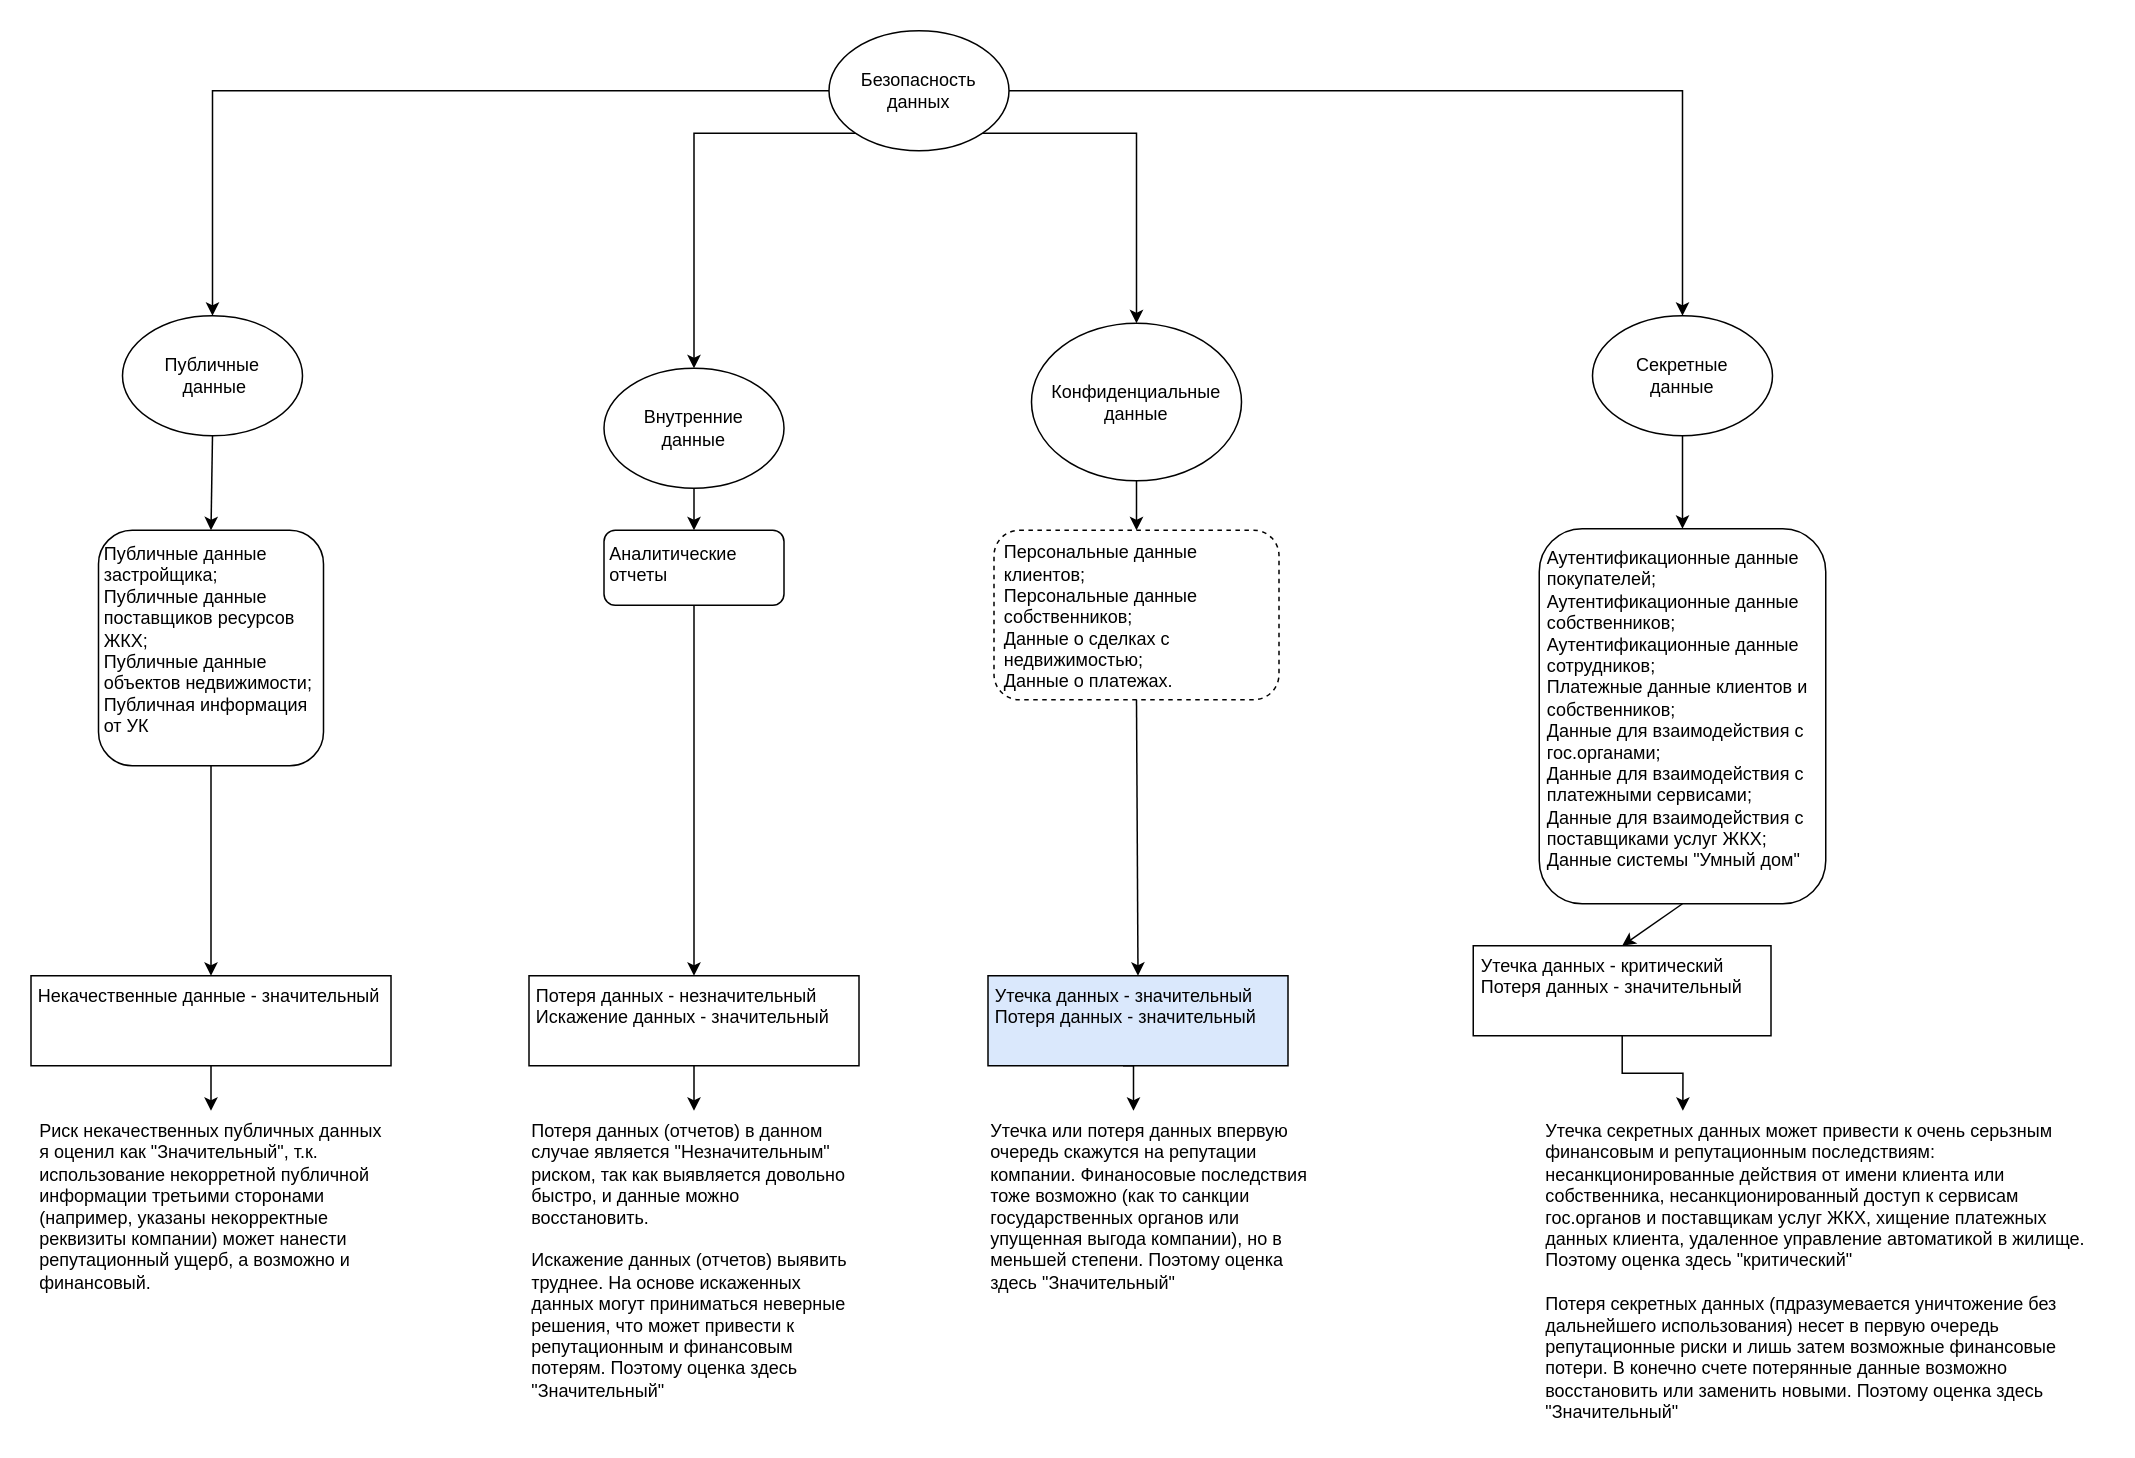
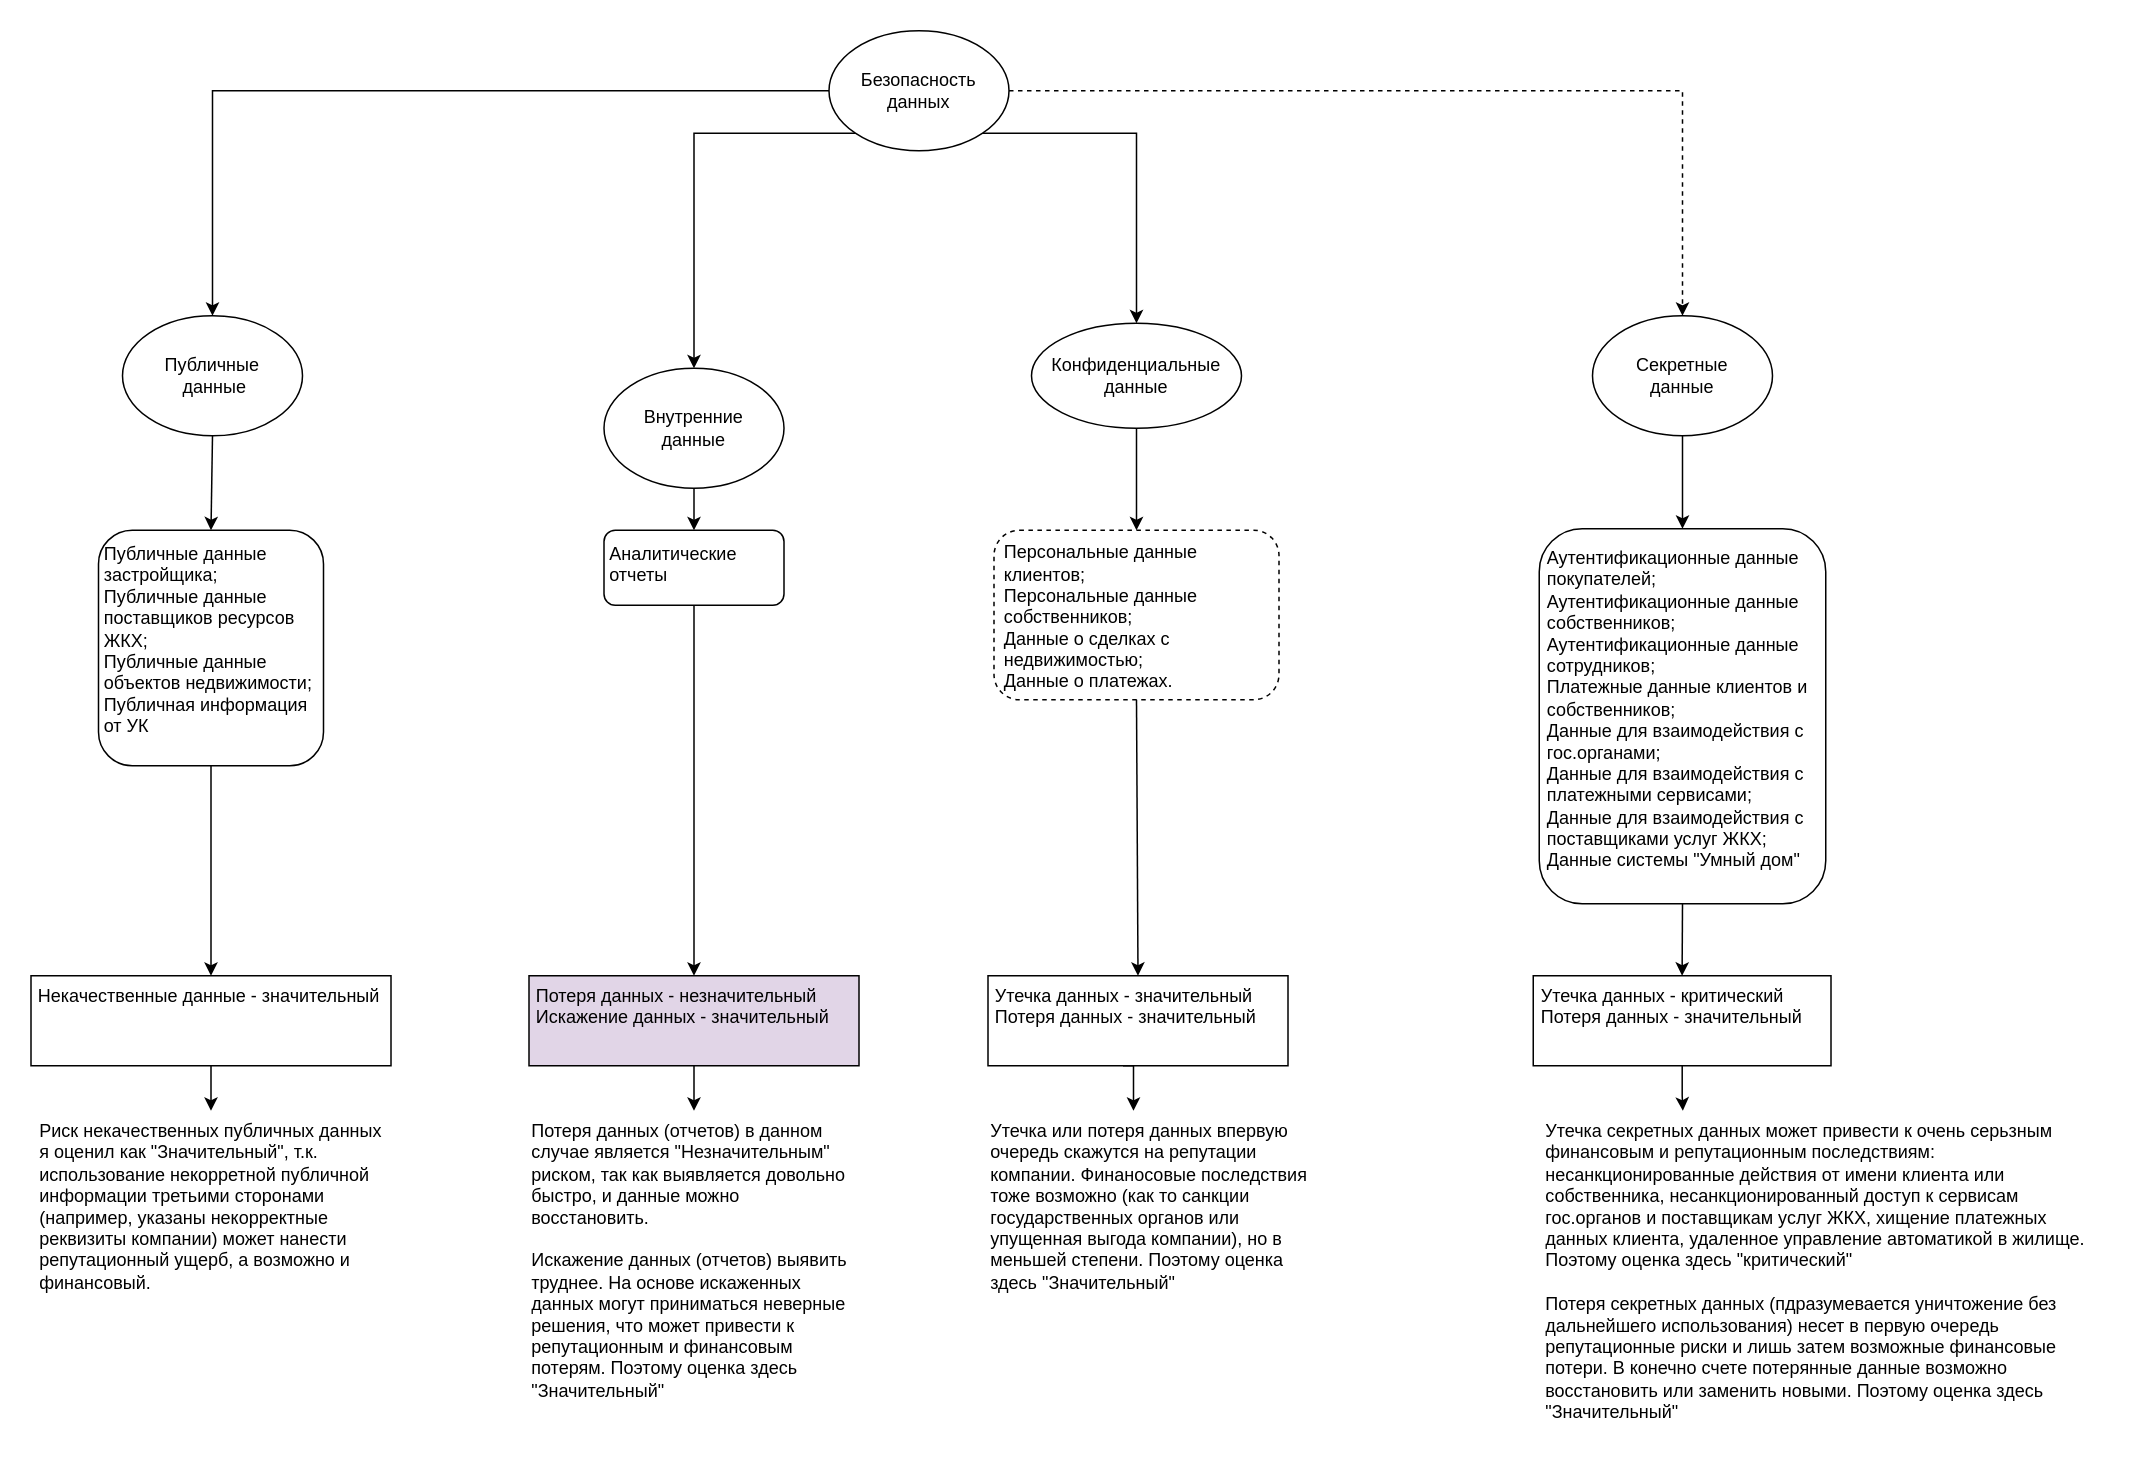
- <mxCell id="3" style="edgeStyle=orthogonalEdgeStyle;rounded=0;orthogonalLoop=1;jettySize=auto;html=1;exitX=1;exitY=0.5;exitDx=0;exitDy=0;entryX=0.5;entryY=0;entryDx=0;entryDy=0;" parent="1" source="5" target="9" edge="1"><mxGeometry relative="1" as="geometry" /></mxCell>
+ <mxCell id="3" style="edgeStyle=orthogonalEdgeStyle;rounded=0;orthogonalLoop=1;jettySize=auto;html=1;exitX=1;exitY=0.5;exitDx=0;exitDy=0;entryX=0.5;entryY=0;entryDx=0;entryDy=0;dashed=1;" parent="1" source="5" target="9" edge="1"><mxGeometry relative="1" as="geometry" /></mxCell>
- <mxCell id="8" value="Конфиденциальные&lt;div&gt;данные&lt;/div&gt;" style="ellipse;whiteSpace=wrap;html=1;" parent="1" vertex="1"><mxGeometry x="687" y="215" width="140" height="105" as="geometry" /></mxCell>
+ <mxCell id="8" value="Конфиденциальные&lt;div&gt;данные&lt;/div&gt;" style="ellipse;whiteSpace=wrap;html=1;" parent="1" vertex="1"><mxGeometry x="687" y="215" width="140" height="70" as="geometry" /></mxCell>
- <mxCell id="26" value="Утечка данных - критический&lt;div&gt;Потеря данных - значительный&lt;/div&gt;" style="rounded=0;whiteSpace=wrap;html=1;align=left;spacingLeft=3;verticalAlign=top;" parent="1" vertex="1"><mxGeometry x="981.5" y="630" width="198.5" height="60" as="geometry" /></mxCell>
+ <mxCell id="26" value="Утечка данных - критический&lt;div&gt;Потеря данных - значительный&lt;/div&gt;" style="rounded=0;whiteSpace=wrap;html=1;align=left;spacingLeft=3;verticalAlign=top;" parent="1" vertex="1"><mxGeometry x="1021.5" y="650" width="198.5" height="60" as="geometry" /></mxCell>
- <mxCell id="22" value="Потеря данных - незначительный&lt;div&gt;Искажение данных - значительный&lt;/div&gt;" style="rounded=0;whiteSpace=wrap;html=1;align=left;verticalAlign=top;spacingLeft=3;" parent="1" vertex="1"><mxGeometry x="352" y="650" width="220" height="60" as="geometry" /></mxCell>
+ <mxCell id="22" value="Потеря данных - незначительный&lt;div&gt;Искажение данных - значительный&lt;/div&gt;" style="rounded=0;whiteSpace=wrap;html=1;align=left;verticalAlign=top;spacingLeft=3;fillColor=#e1d5e7;" parent="1" vertex="1"><mxGeometry x="352" y="650" width="220" height="60" as="geometry" /></mxCell>
- <mxCell id="24" value="Утечка данных - значительный&lt;div&gt;Потеря данных - значительный&lt;/div&gt;" style="rounded=0;whiteSpace=wrap;html=1;align=left;verticalAlign=top;spacingLeft=3;fillColor=#dae8fc;" parent="1" vertex="1"><mxGeometry x="658" y="650" width="200" height="60" as="geometry" /></mxCell>
+ <mxCell id="24" value="Утечка данных - значительный&lt;div&gt;Потеря данных - значительный&lt;/div&gt;" style="rounded=0;whiteSpace=wrap;html=1;align=left;verticalAlign=top;spacingLeft=3;" parent="1" vertex="1"><mxGeometry x="658" y="650" width="200" height="60" as="geometry" /></mxCell>
